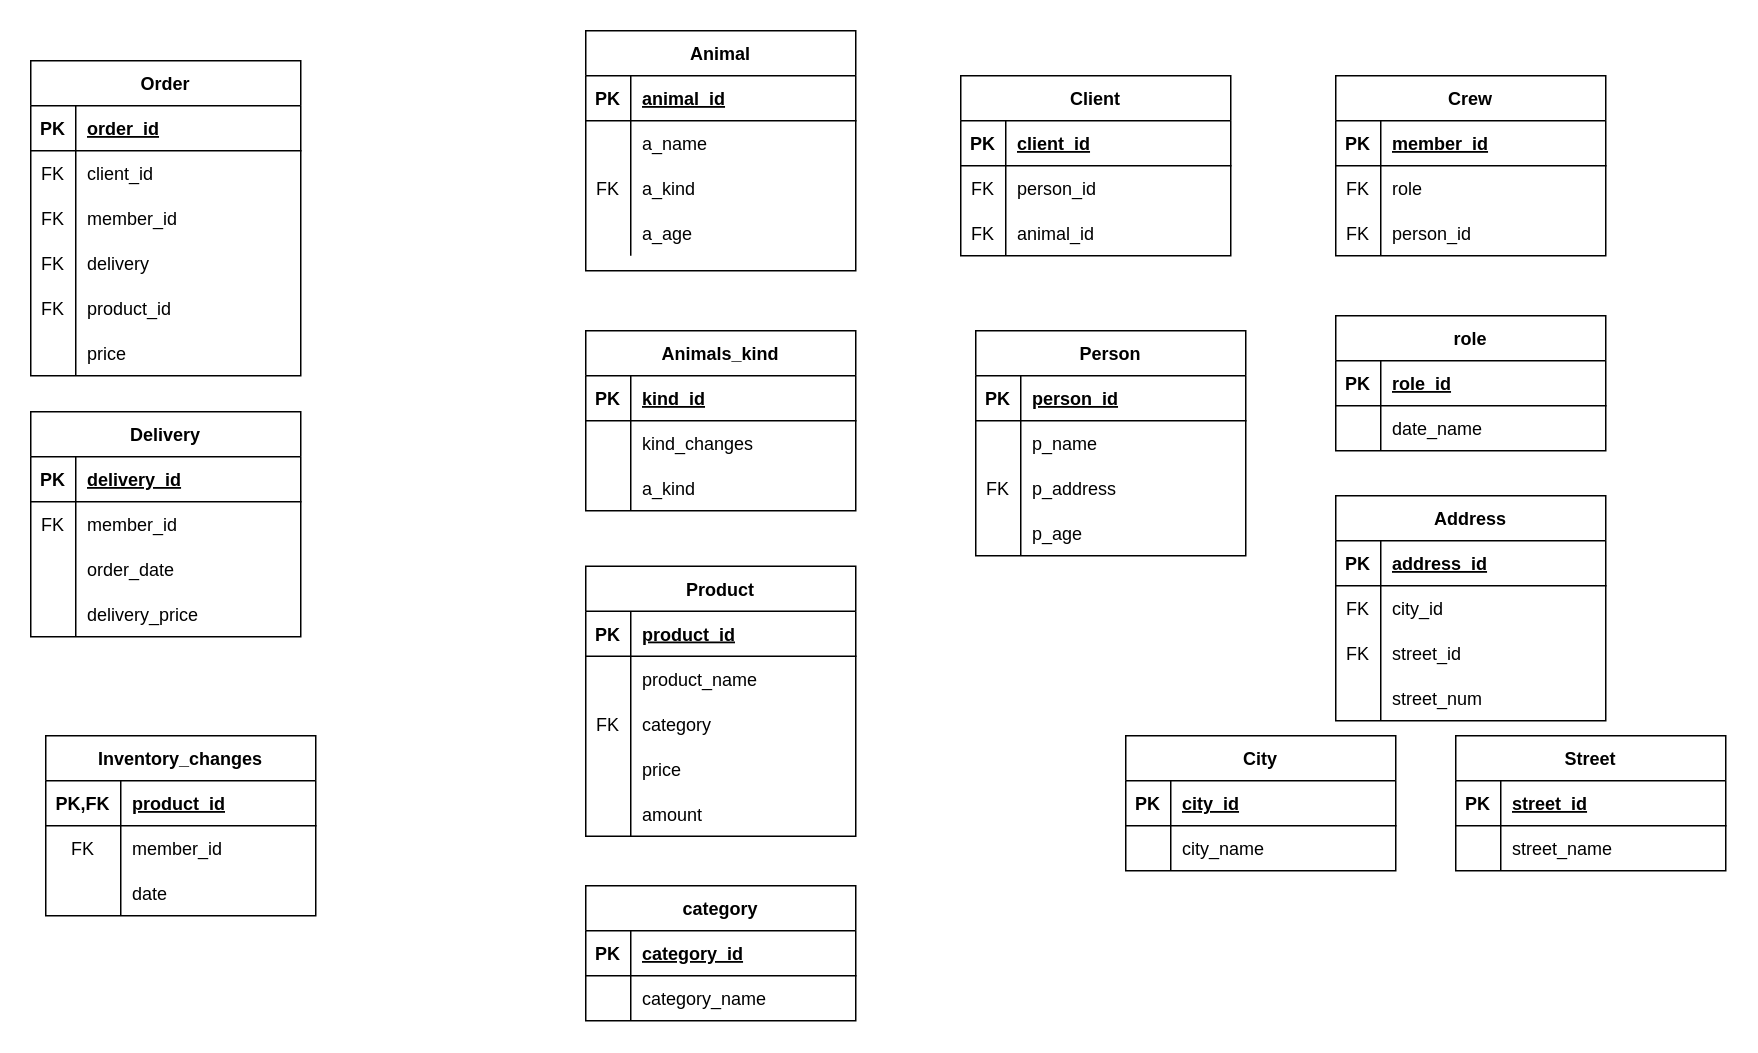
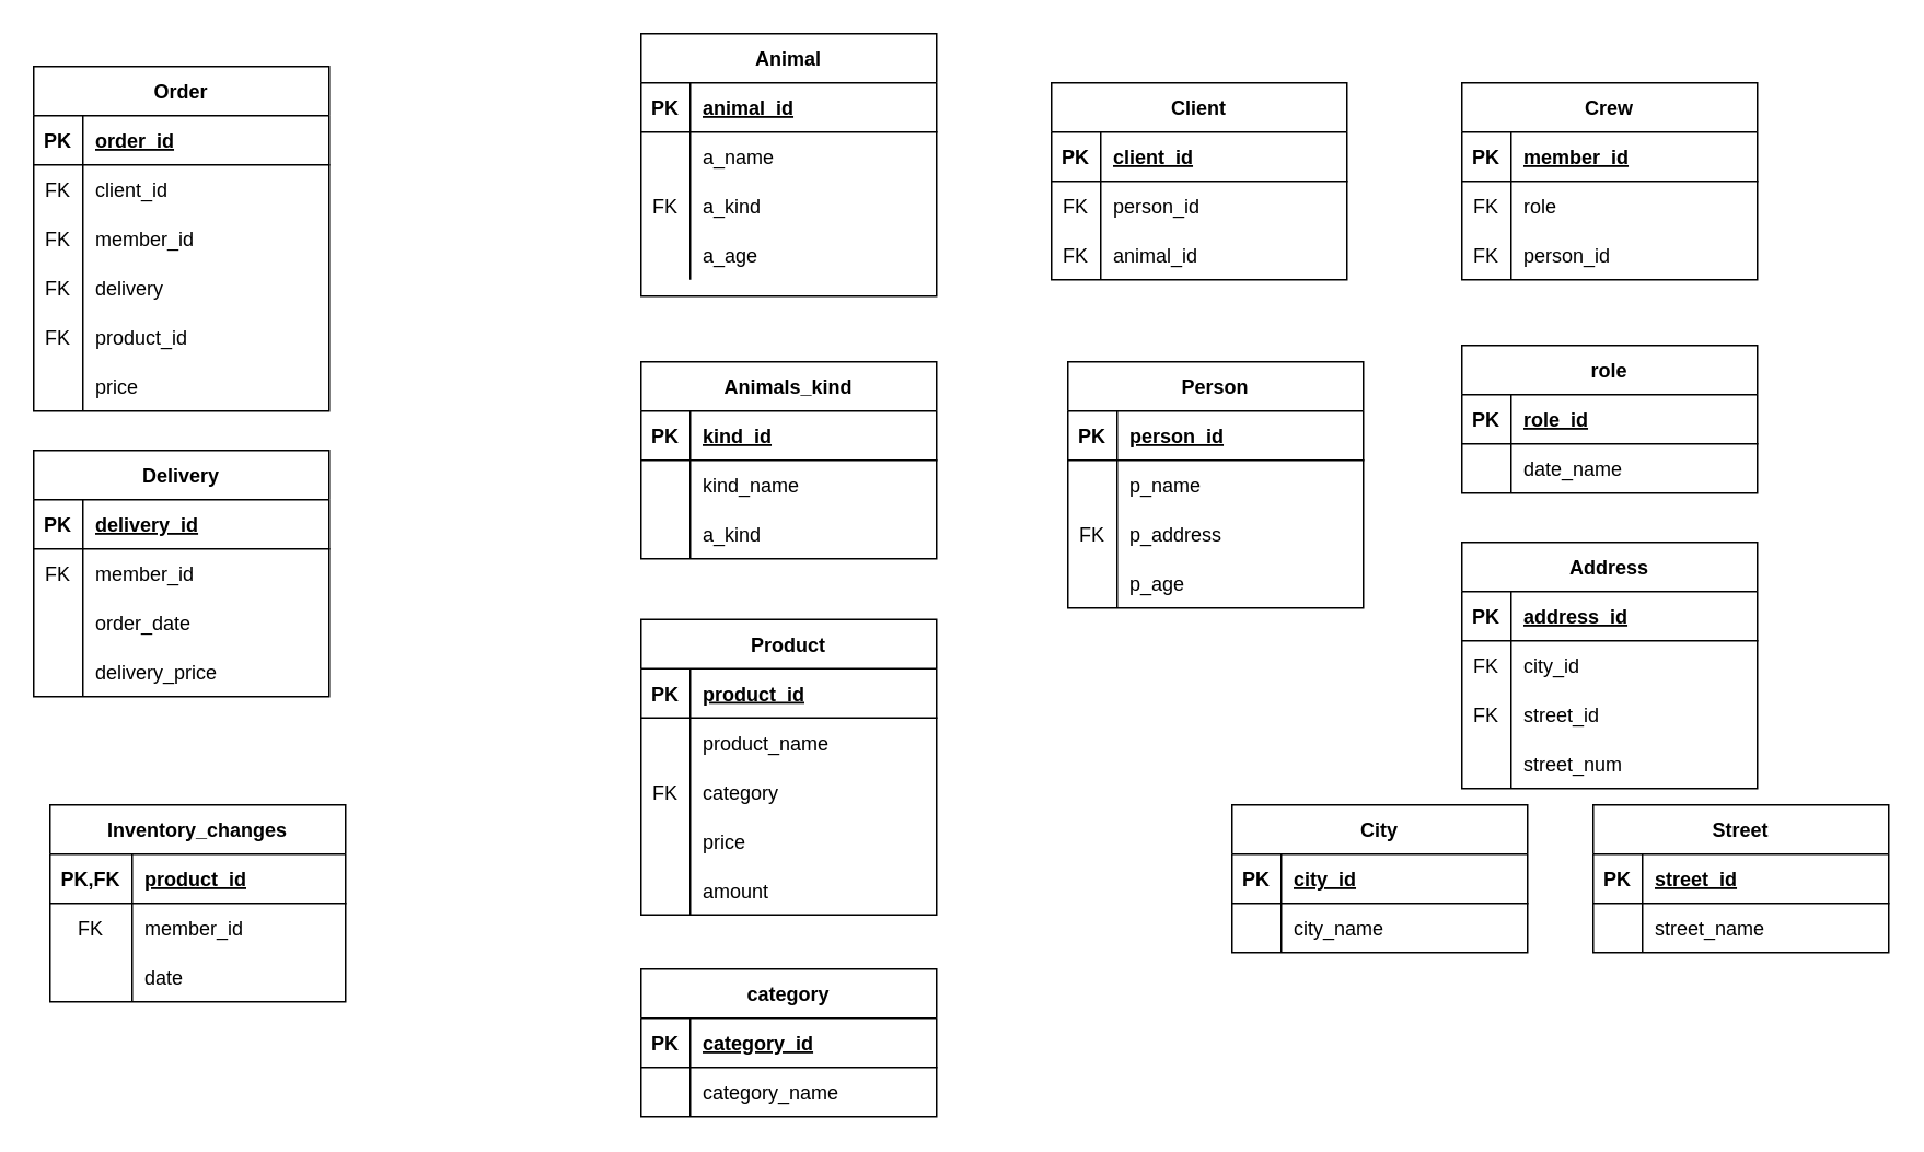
- <mxCell id="57" value="kind_changes" style="shape=partialRectangle;connectable=0;fillColor=none;top=0;left=0;bottom=0;right=0;align=left;spacingLeft=6;overflow=hidden;" parent="55" vertex="1"><mxGeometry x="30" width="150" height="30" as="geometry"><mxRectangle width="150" height="30" as="alternateBounds" /></mxGeometry></mxCell>
+ <mxCell id="57" value="kind_name" style="shape=partialRectangle;connectable=0;fillColor=none;top=0;left=0;bottom=0;right=0;align=left;spacingLeft=6;overflow=hidden;" parent="55" vertex="1"><mxGeometry x="30" width="150" height="30" as="geometry"><mxRectangle width="150" height="30" as="alternateBounds" /></mxGeometry></mxCell>
